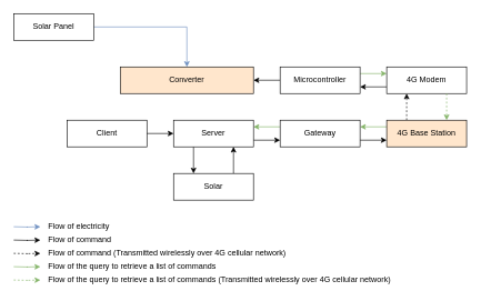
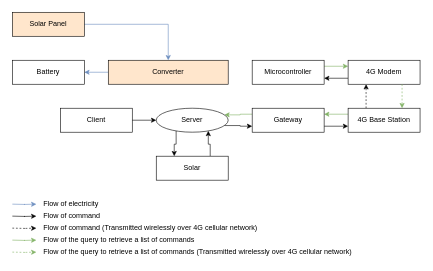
- <mxCell id="21" value="Solar Panel" style="rounded=0;whiteSpace=wrap;html=1;fillColor=#ffffff;" parent="1" vertex="1"><mxGeometry x="20" y="20" width="120" height="40" as="geometry" /></mxCell>
+ <mxCell id="21" value="Solar Panel" style="rounded=0;whiteSpace=wrap;html=1;fillColor=#ffe6cc;" parent="1" vertex="1"><mxGeometry x="20" y="20" width="120" height="40" as="geometry" /></mxCell>
+ <mxCell id="22" value="Battery" style="rounded=0;whiteSpace=wrap;html=1;fillColor=#ffffff;" parent="1" vertex="1"><mxGeometry x="20" y="100" width="120" height="40" as="geometry" /></mxCell>
+ <mxCell id="18" style="edgeStyle=orthogonalEdgeStyle;rounded=0;orthogonalLoop=1;jettySize=auto;html=1;exitX=0;exitY=0.5;exitDx=0;exitDy=0;entryX=1;entryY=0.5;entryDx=0;entryDy=0;fillColor=#dae8fc;strokeColor=#6c8ebf;" edge="1" parent="1" source="19" target="22"><mxGeometry relative="1" as="geometry" /></mxCell>
- <mxCell id="2" style="edgeStyle=orthogonalEdgeStyle;rounded=0;orthogonalLoop=1;jettySize=auto;html=1;exitX=0;exitY=0.5;exitDx=0;exitDy=0;entryX=1;entryY=0.5;entryDx=0;entryDy=0;" edge="1" parent="1" source="4" target="19"><mxGeometry relative="1" as="geometry" /></mxCell>
- <mxCell id="17" value="Server" style="rounded=0;whiteSpace=wrap;html=1;" parent="1" vertex="1"><mxGeometry x="260" y="180" width="120" height="40" as="geometry" /></mxCell>
+ <mxCell id="17" value="Server" style="ellipse;whiteSpace=wrap;html=1;" parent="1" vertex="1"><mxGeometry x="260" y="180" width="120" height="40" as="geometry" /></mxCell>
- <mxCell id="9" value="4G Base Station" style="rounded=0;whiteSpace=wrap;html=1;fillColor=#ffe6cc;" parent="1" vertex="1"><mxGeometry x="580" y="180" width="120" height="40" as="geometry" /></mxCell>
+ <mxCell id="9" value="4G Base Station" style="rounded=0;whiteSpace=wrap;html=1;" parent="1" vertex="1"><mxGeometry x="580" y="180" width="120" height="40" as="geometry" /></mxCell>
